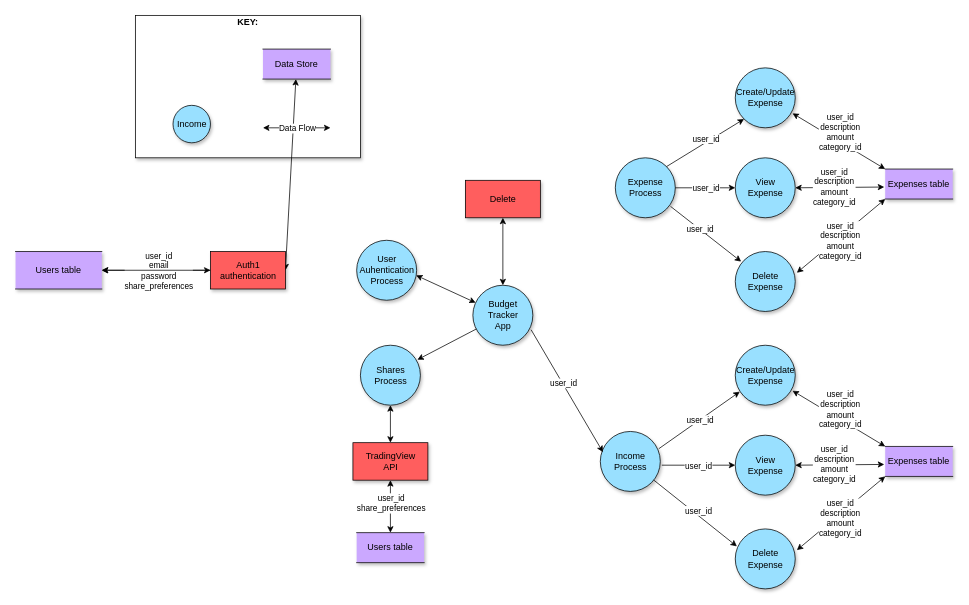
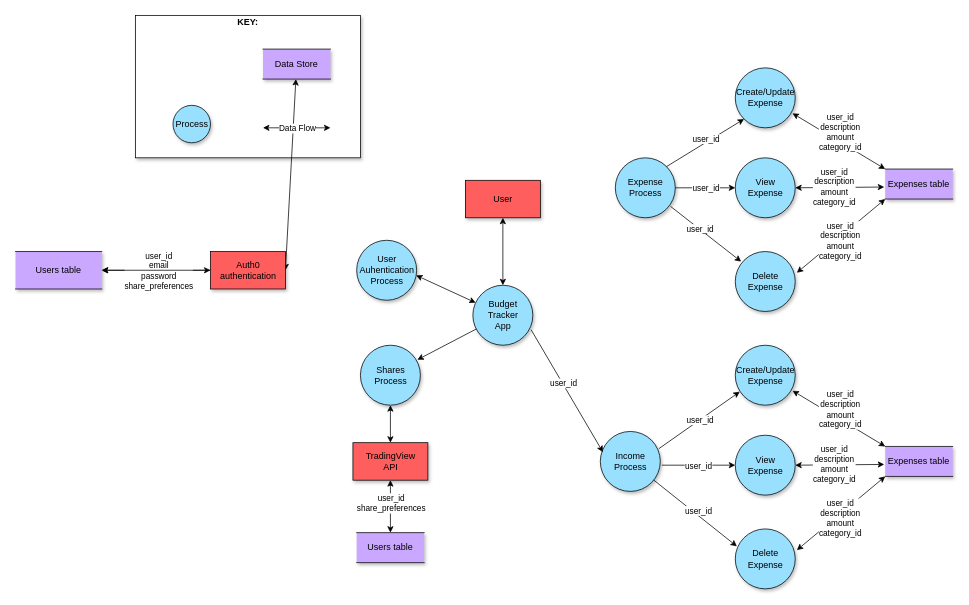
- <mxCell id="3" value="Income" style="shape=ellipse;html=1;dashed=0;whitespace=wrap;perimeter=ellipsePerimeter;fillColor=#99E0FF;shadow=1;" vertex="1" parent="1"><mxGeometry x="230" y="140" width="50" height="50" as="geometry" /></mxCell>
+ <mxCell id="3" value="Process" style="shape=ellipse;html=1;dashed=0;whitespace=wrap;perimeter=ellipsePerimeter;fillColor=#99E0FF;shadow=1;" vertex="1" parent="1"><mxGeometry x="230" y="140" width="50" height="50" as="geometry" /></mxCell>
- <mxCell id="14" value="Delete" style="html=1;dashed=0;whitespace=wrap;shadow=1;fillColor=#FF5E5E;" vertex="1" parent="1"><mxGeometry x="620" y="240" width="100" height="50" as="geometry" /></mxCell>
+ <mxCell id="14" value="User" style="html=1;dashed=0;whitespace=wrap;shadow=1;fillColor=#FF5E5E;" vertex="1" parent="1"><mxGeometry x="620" y="240" width="100" height="50" as="geometry" /></mxCell>
- <mxCell id="11" value="Auth1 &lt;br&gt;authentication" style="html=1;dashed=0;whitespace=wrap;shadow=1;fillColor=#FF5E5E;" vertex="1" parent="1"><mxGeometry x="280" y="335" width="100" height="50" as="geometry" /></mxCell>
+ <mxCell id="11" value="Auth0 &lt;br&gt;authentication" style="html=1;dashed=0;whitespace=wrap;shadow=1;fillColor=#FF5E5E;" vertex="1" parent="1"><mxGeometry x="280" y="335" width="100" height="50" as="geometry" /></mxCell>
